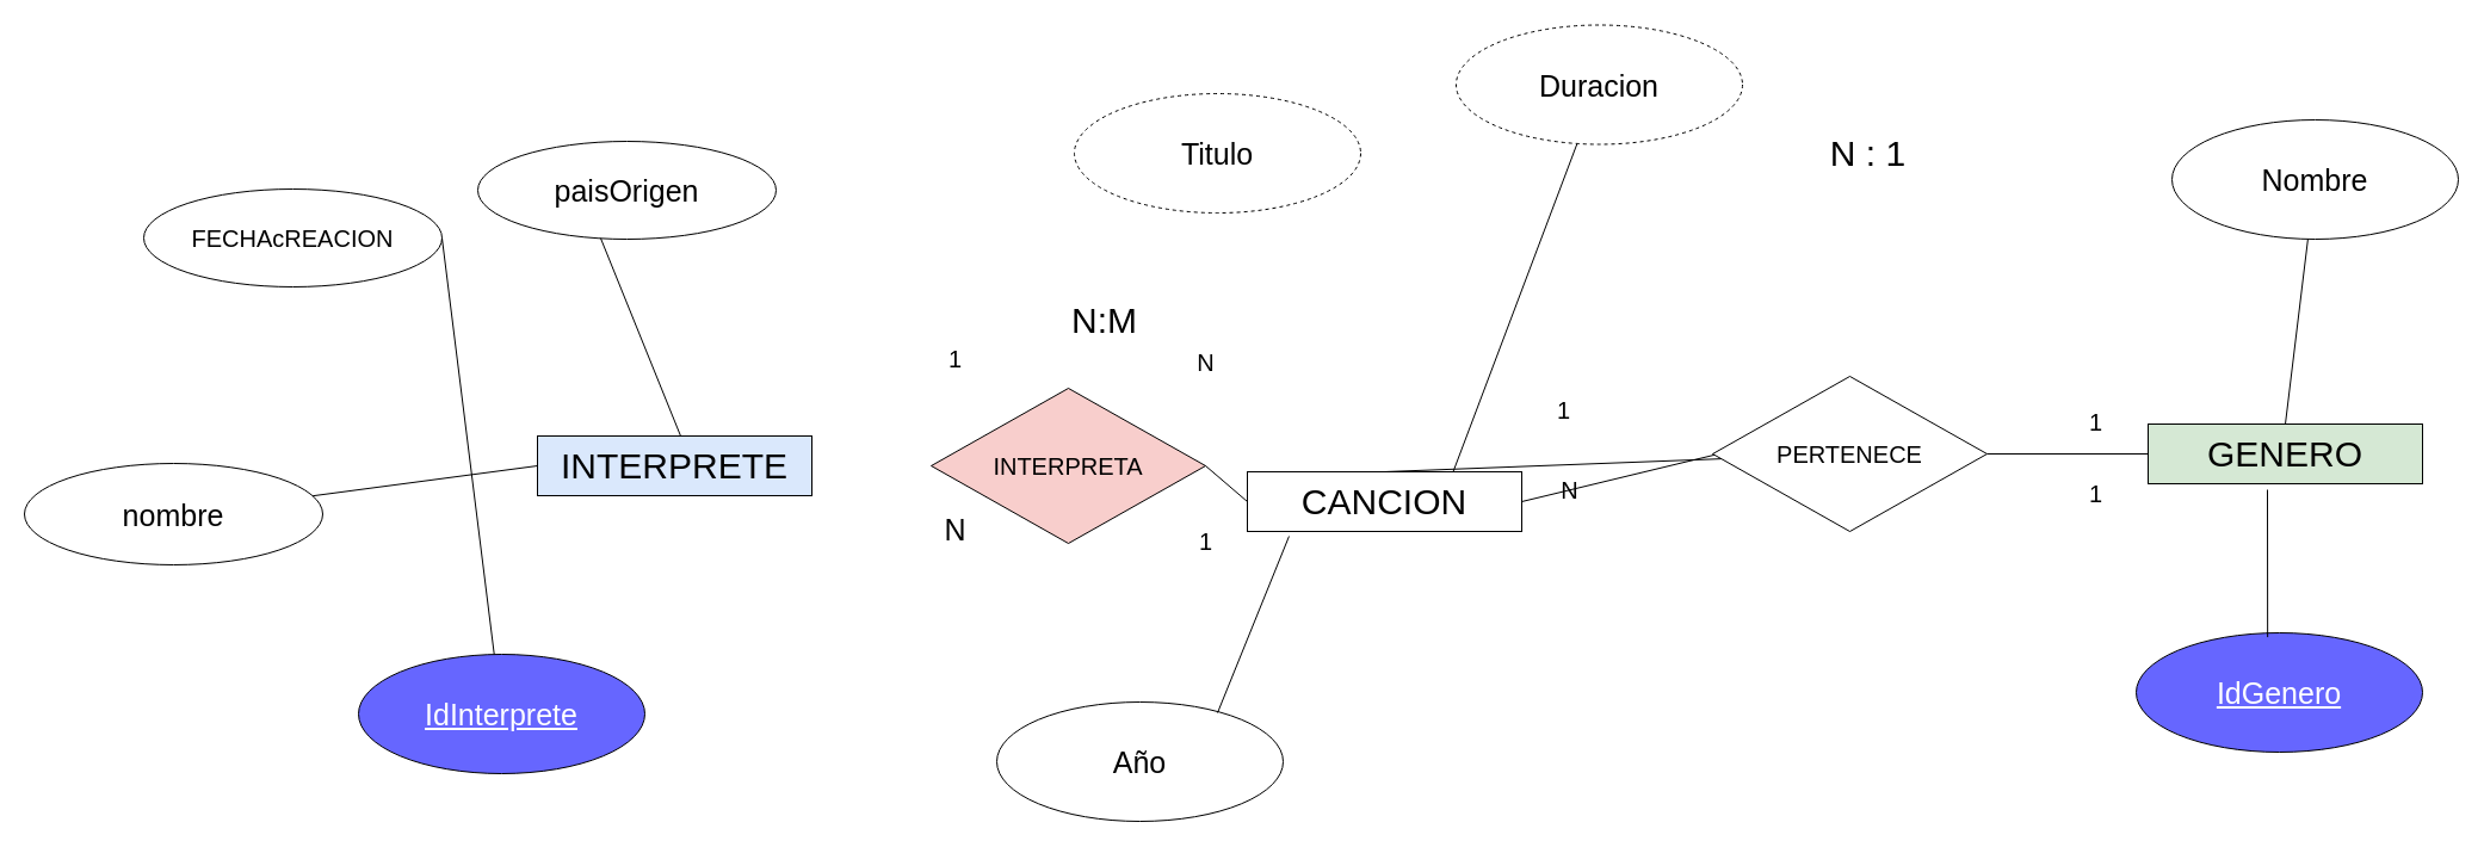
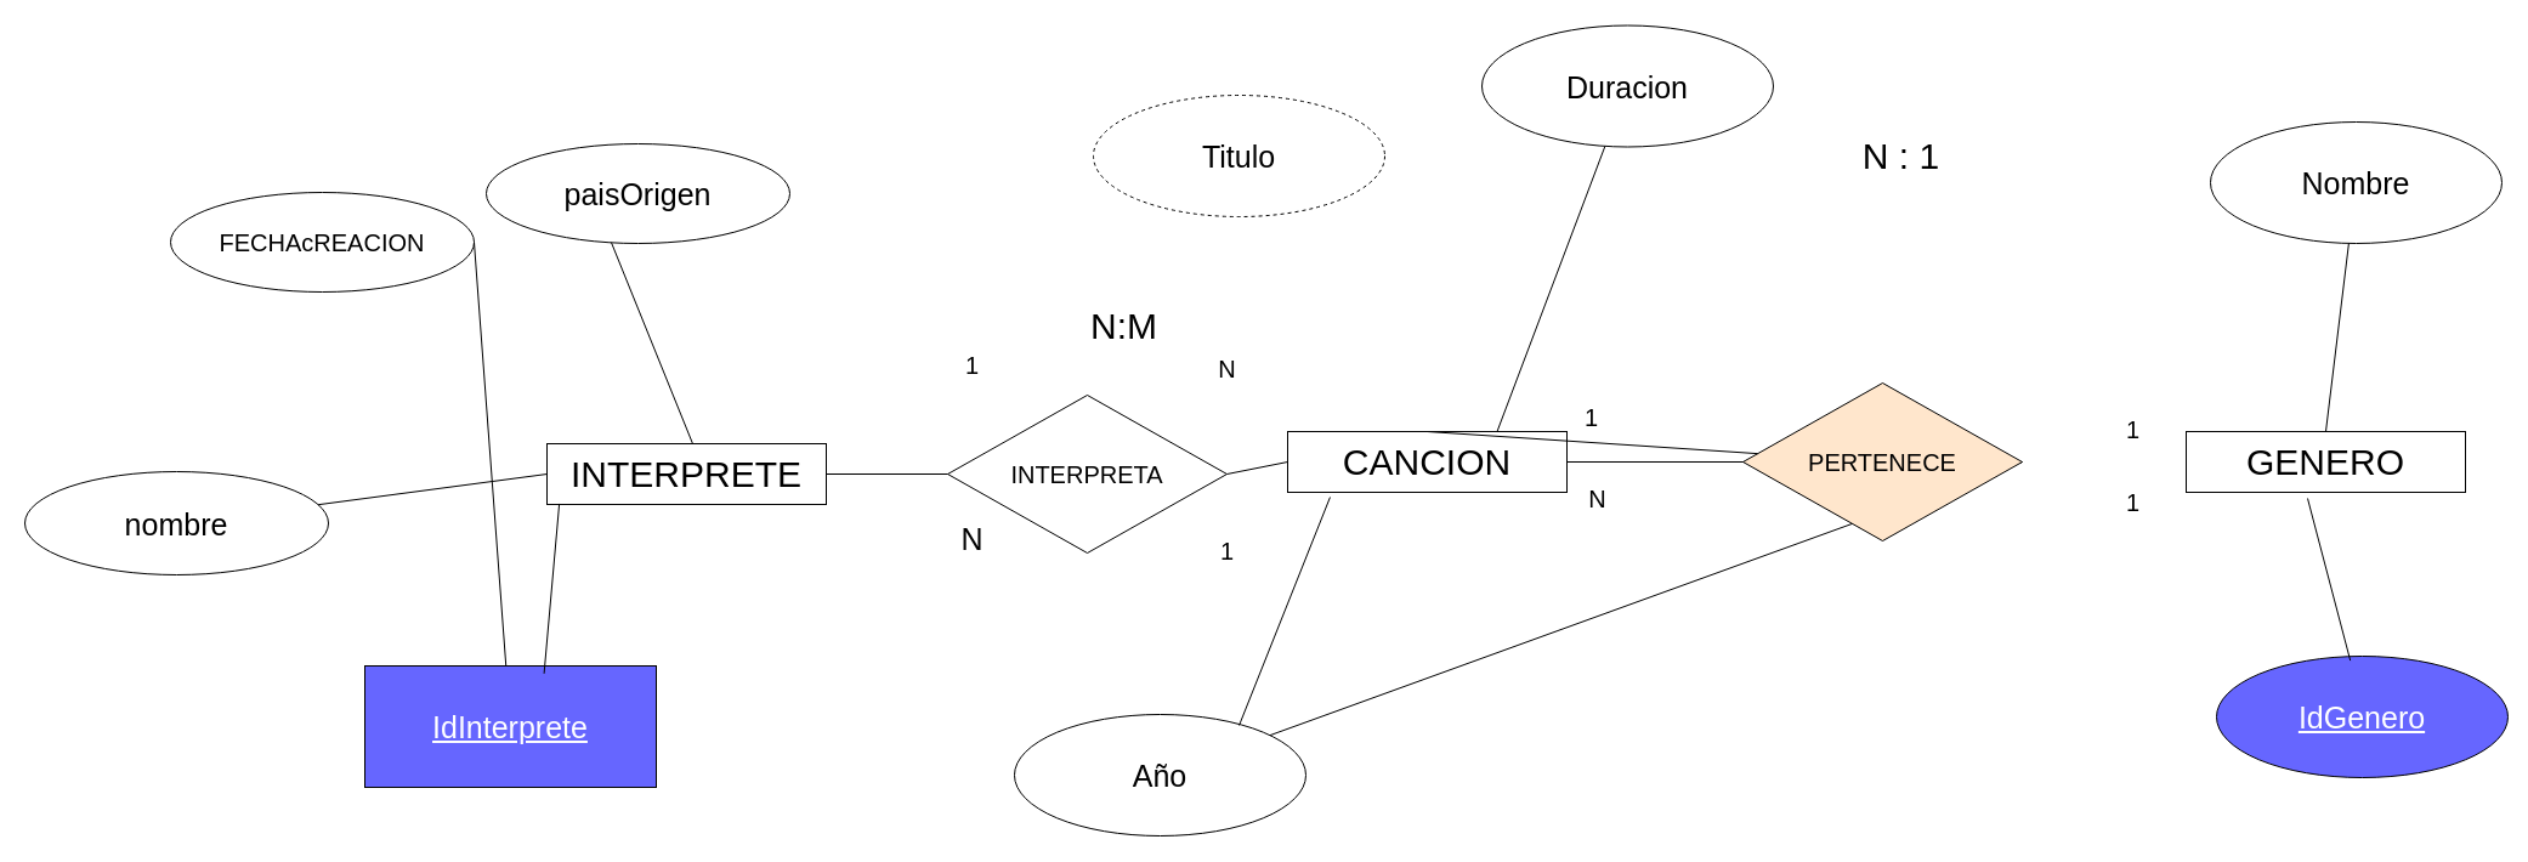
- <mxCell id="35" value="&lt;font style=&quot;font-size: 25px;&quot;&gt;Duracion&lt;/font&gt;" style="ellipse;whiteSpace=wrap;html=1;dashed=1;" vertex="1" parent="1"><mxGeometry x="1220" y="20.5" width="240" height="100" as="geometry" /></mxCell>
+ <mxCell id="35" value="&lt;font style=&quot;font-size: 25px;&quot;&gt;Duracion&lt;/font&gt;" style="ellipse;whiteSpace=wrap;html=1;" vertex="1" parent="1"><mxGeometry x="1220" y="20.5" width="240" height="100" as="geometry" /></mxCell>
- <mxCell id="23" value="&lt;font style=&quot;font-size: 20px;&quot;&gt;FECHAcREACION&lt;/font&gt;" style="ellipse;whiteSpace=wrap;html=1;" parent="1" vertex="1"><mxGeometry x="120" y="158" width="250" height="82" as="geometry" /></mxCell>
+ <mxCell id="23" value="&lt;font style=&quot;font-size: 20px;&quot;&gt;FECHAcREACION&lt;/font&gt;" style="ellipse;whiteSpace=wrap;html=1;" parent="1" vertex="1"><mxGeometry x="140" y="158" width="250" height="82" as="geometry" /></mxCell>
- <mxCell id="20" value="&lt;font style=&quot;font-size: 20px;&quot;&gt;PERTENECE&lt;/font&gt;" style="rhombus;whiteSpace=wrap;html=1;" parent="1" vertex="1"><mxGeometry x="1435" y="315" width="230" height="130" as="geometry" /></mxCell>
+ <mxCell id="20" value="&lt;font style=&quot;font-size: 20px;&quot;&gt;PERTENECE&lt;/font&gt;" style="rhombus;whiteSpace=wrap;html=1;fillColor=#ffe6cc;" parent="1" vertex="1"><mxGeometry x="1435" y="315" width="230" height="130" as="geometry" /></mxCell>
- <mxCell id="9" value="" style="endArrow=none;html=1;rounded=0;entryX=0;entryY=0.5;entryDx=0;entryDy=0;exitX=1;exitY=0.5;exitDx=0;exitDy=0;" parent="1" source="20" target="4" edge="1"><mxGeometry width="50" height="50" relative="1" as="geometry"><mxPoint x="1681" y="390" as="sourcePoint" /><mxPoint x="1691" y="380" as="targetPoint" /></mxGeometry></mxCell>
+ <mxCell id="9" value="" style="endArrow=none;html=1;rounded=0;exitX=1;exitY=0.5;exitDx=0;exitDy=0;" parent="1" source="20" target="37" edge="1"><mxGeometry width="50" height="50" relative="1" as="geometry"><mxPoint x="1681" y="390" as="sourcePoint" /><mxPoint x="1691" y="380" as="targetPoint" /></mxGeometry></mxCell>
- <mxCell id="4" value="&lt;div style=&quot;font-size: 30px;&quot;&gt;GENERO&lt;/div&gt;" style="html=1;whiteSpace=wrap;fillColor=#d5e8d4;" parent="1" vertex="1"><mxGeometry x="1800" y="355" width="230" height="50" as="geometry" /></mxCell>
+ <mxCell id="4" value="&lt;div style=&quot;font-size: 30px;&quot;&gt;GENERO&lt;/div&gt;" style="html=1;whiteSpace=wrap;" parent="1" vertex="1"><mxGeometry x="1800" y="355" width="230" height="50" as="geometry" /></mxCell>
- <mxCell id="2" value="&lt;font style=&quot;font-size: 30px;&quot;&gt;INTERPRETE&lt;/font&gt;" style="html=1;whiteSpace=wrap;fillColor=#dae8fc;" parent="1" vertex="1"><mxGeometry x="450" y="365" width="230" height="50" as="geometry" /></mxCell>
+ <mxCell id="2" value="&lt;font style=&quot;font-size: 30px;&quot;&gt;INTERPRETE&lt;/font&gt;" style="html=1;whiteSpace=wrap;" parent="1" vertex="1"><mxGeometry x="450" y="365" width="230" height="50" as="geometry" /></mxCell>
+ <mxCell id="6" value="" style="endArrow=none;html=1;rounded=0;exitX=1;exitY=0.5;exitDx=0;exitDy=0;entryX=0;entryY=0.5;entryDx=0;entryDy=0;" parent="1" source="2" target="5" edge="1"><mxGeometry width="50" height="50" relative="1" as="geometry"><mxPoint x="800" y="460" as="sourcePoint" /><mxPoint x="850" y="410" as="targetPoint" /></mxGeometry></mxCell>
- <mxCell id="5" value="&lt;font style=&quot;font-size: 20px;&quot;&gt;INTERPRETA&lt;/font&gt;" style="rhombus;whiteSpace=wrap;html=1;fillColor=#f8cecc;" parent="1" vertex="1"><mxGeometry x="780" y="325" width="230" height="130" as="geometry" /></mxCell>
+ <mxCell id="5" value="&lt;font style=&quot;font-size: 20px;&quot;&gt;INTERPRETA&lt;/font&gt;" style="rhombus;whiteSpace=wrap;html=1;" parent="1" vertex="1"><mxGeometry x="780" y="325" width="230" height="130" as="geometry" /></mxCell>
- <mxCell id="3" value="&lt;div style=&quot;font-size: 30px;&quot;&gt;&lt;font style=&quot;font-size: 30px;&quot;&gt;CANCION&lt;/font&gt;&lt;/div&gt;" style="html=1;whiteSpace=wrap;" parent="1" vertex="1"><mxGeometry x="1045" y="395" width="230" height="50" as="geometry" /></mxCell>
+ <mxCell id="3" value="&lt;div style=&quot;font-size: 30px;&quot;&gt;&lt;font style=&quot;font-size: 30px;&quot;&gt;CANCION&lt;/font&gt;&lt;/div&gt;" style="html=1;whiteSpace=wrap;" parent="1" vertex="1"><mxGeometry x="1060" y="355" width="230" height="50" as="geometry" /></mxCell>
+ <mxCell id="29" value="" style="endArrow=none;html=1;rounded=0;entryX=0.615;entryY=0.063;entryDx=0;entryDy=0;entryPerimeter=0;exitX=0.044;exitY=0.989;exitDx=0;exitDy=0;exitPerimeter=0;" parent="1" target="21" edge="1" source="2"><mxGeometry width="50" height="50" relative="1" as="geometry"><mxPoint x="440" y="420" as="sourcePoint" /><mxPoint x="570.71" y="520" as="targetPoint" /></mxGeometry></mxCell>
- <mxCell id="26" value="&lt;div&gt;&lt;font color=&quot;#ffffff&quot; style=&quot;font-size: 25px;&quot;&gt;&lt;u&gt;IdGenero&lt;/u&gt;&lt;/font&gt;&lt;/div&gt;" style="ellipse;whiteSpace=wrap;html=1;fillColor=#6666FF;" parent="1" vertex="1"><mxGeometry x="1790" y="530" width="240" height="100" as="geometry" /></mxCell>
+ <mxCell id="26" value="&lt;div&gt;&lt;font color=&quot;#ffffff&quot; style=&quot;font-size: 25px;&quot;&gt;&lt;u&gt;IdGenero&lt;/u&gt;&lt;/font&gt;&lt;/div&gt;" style="ellipse;whiteSpace=wrap;html=1;fillColor=#6666FF;" parent="1" vertex="1"><mxGeometry x="1825" y="540" width="240" height="100" as="geometry" /></mxCell>
- <mxCell id="21" value="&lt;font color=&quot;#ffffff&quot; style=&quot;font-size: 25px;&quot;&gt;&lt;u&gt;IdInterprete&lt;/u&gt;&lt;/font&gt;" style="ellipse;whiteSpace=wrap;html=1;fillColor=#6666FF;" parent="1" vertex="1"><mxGeometry x="300" y="548" width="240" height="100" as="geometry" /></mxCell>
+ <mxCell id="21" value="&lt;font color=&quot;#ffffff&quot; style=&quot;font-size: 25px;&quot;&gt;&lt;u&gt;IdInterprete&lt;/u&gt;&lt;/font&gt;" style="whiteSpace=wrap;html=1;fillColor=#6666FF;rounded=0;" parent="1" vertex="1"><mxGeometry x="300" y="548" width="240" height="100" as="geometry" /></mxCell>
